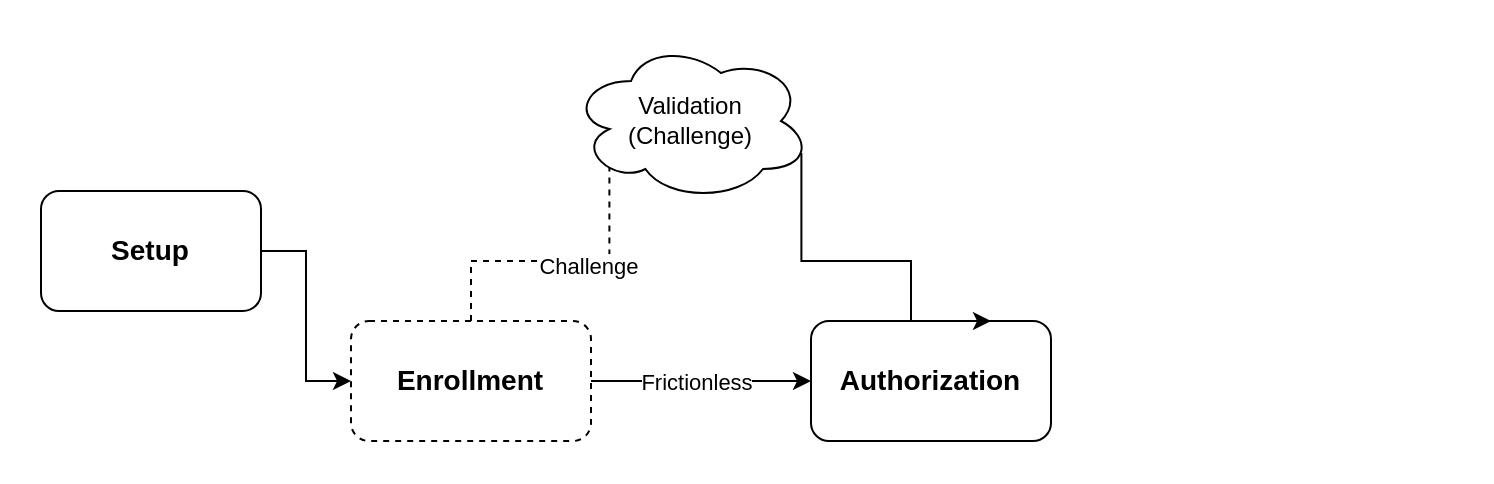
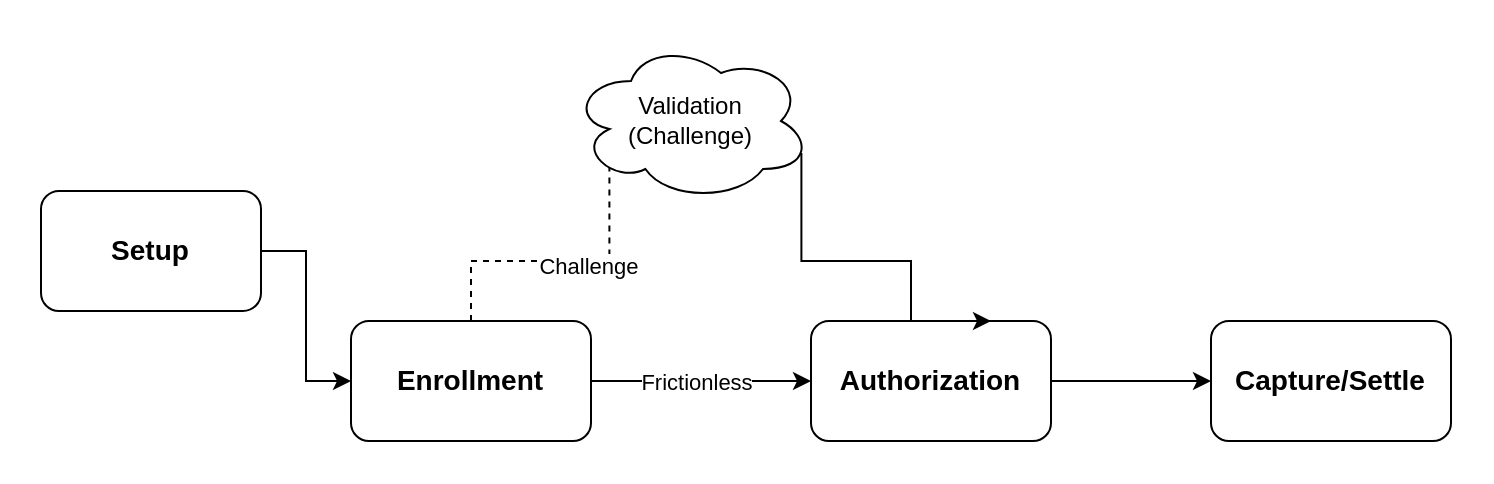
- <mxCell id="8" value="&lt;b&gt;&lt;font style=&quot;font-size: 14px;&quot;&gt;Enrollment&lt;/font&gt;&lt;/b&gt;" style="rounded=1;whiteSpace=wrap;html=1;dashed=1;" vertex="1" parent="1"><mxGeometry x="175" y="160" width="120" height="60" as="geometry" /></mxCell>
+ <mxCell id="8" value="&lt;b&gt;&lt;font style=&quot;font-size: 14px;&quot;&gt;Enrollment&lt;/font&gt;&lt;/b&gt;" style="rounded=1;whiteSpace=wrap;html=1;" vertex="1" parent="1"><mxGeometry x="175" y="160" width="120" height="60" as="geometry" /></mxCell>
+ <mxCell id="9" style="edgeStyle=orthogonalEdgeStyle;rounded=0;orthogonalLoop=1;jettySize=auto;html=1;" edge="1" parent="1" source="10" target="11"><mxGeometry relative="1" as="geometry" /></mxCell>
+ <mxCell id="11" value="&lt;b&gt;&lt;font style=&quot;font-size: 14px;&quot;&gt;Capture/Settle&lt;/font&gt;&lt;/b&gt;" style="rounded=1;whiteSpace=wrap;html=1;" vertex="1" parent="1"><mxGeometry x="605" y="160" width="120" height="60" as="geometry" /></mxCell>
